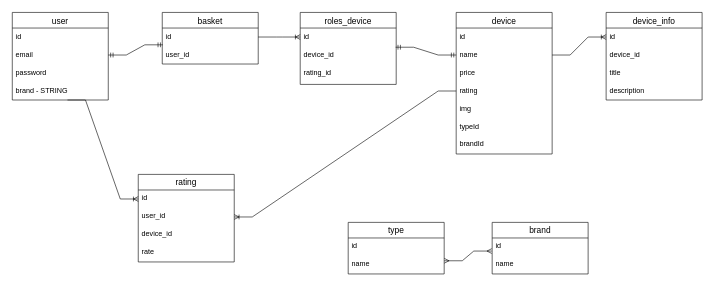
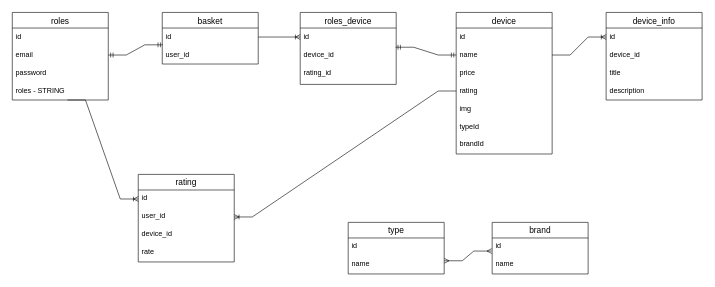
- <mxCell id="2" value="user" style="swimlane;fontStyle=0;childLayout=stackLayout;horizontal=1;startSize=26;horizontalStack=0;resizeParent=1;resizeParentMax=0;resizeLast=0;collapsible=1;marginBottom=0;align=center;fontSize=14;" vertex="1" parent="1"><mxGeometry x="20" y="20" width="160" height="146" as="geometry" /></mxCell>
+ <mxCell id="2" value="roles" style="swimlane;fontStyle=0;childLayout=stackLayout;horizontal=1;startSize=26;horizontalStack=0;resizeParent=1;resizeParentMax=0;resizeLast=0;collapsible=1;marginBottom=0;align=center;fontSize=14;" vertex="1" parent="1"><mxGeometry x="20" y="20" width="160" height="146" as="geometry" /></mxCell>
- <mxCell id="6" value="brand - STRING" style="text;strokeColor=none;fillColor=none;spacingLeft=4;spacingRight=4;overflow=hidden;rotatable=0;points=[[0,0.5],[1,0.5]];portConstraint=eastwest;fontSize=12;" vertex="1" parent="2"><mxGeometry y="116" width="160" height="30" as="geometry" /></mxCell>
+ <mxCell id="6" value="roles - STRING" style="text;strokeColor=none;fillColor=none;spacingLeft=4;spacingRight=4;overflow=hidden;rotatable=0;points=[[0,0.5],[1,0.5]];portConstraint=eastwest;fontSize=12;" vertex="1" parent="2"><mxGeometry y="116" width="160" height="30" as="geometry" /></mxCell>
